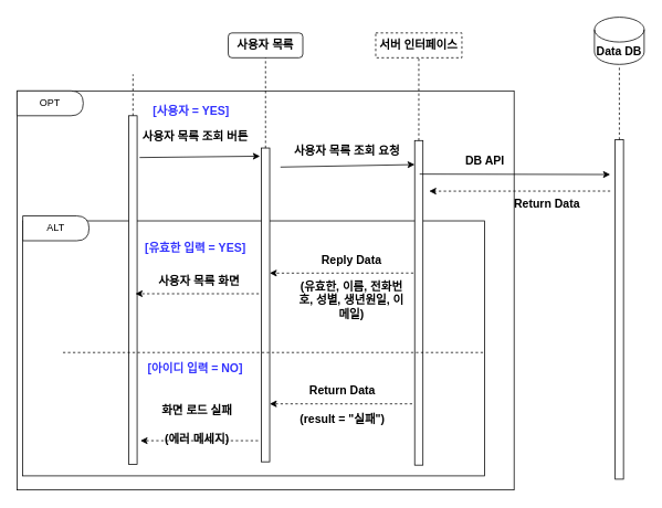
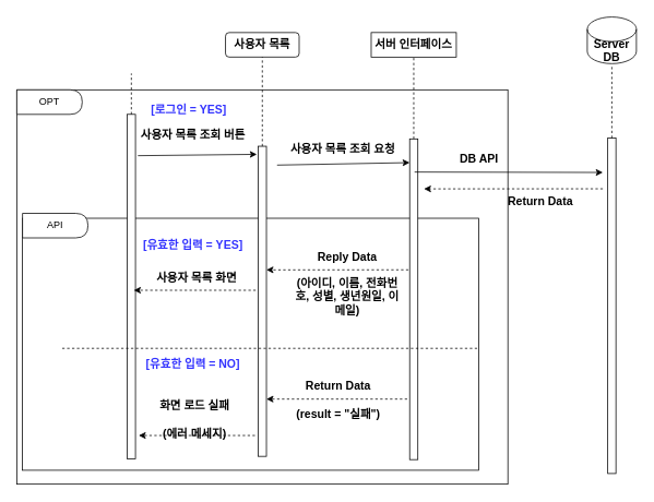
- <mxCell id="10" value="&lt;b&gt;&lt;font style=&quot;font-size: 14px;&quot;&gt;서버 인터페이스&lt;/font&gt;&lt;/b&gt;" style="rounded=0;whiteSpace=wrap;html=1;dashed=1;" parent="1" vertex="1"><mxGeometry x="453" y="39" width="104" height="30" as="geometry" /></mxCell>
+ <mxCell id="10" value="&lt;b&gt;&lt;font style=&quot;font-size: 14px;&quot;&gt;서버 인터페이스&lt;/font&gt;&lt;/b&gt;" style="rounded=0;whiteSpace=wrap;html=1;" parent="1" vertex="1"><mxGeometry x="453" y="39" width="104" height="30" as="geometry" /></mxCell>
- <mxCell id="24" value="&lt;b&gt;&lt;font style=&quot;font-size: 14px;&quot;&gt;Data DB&lt;/font&gt;&lt;/b&gt;" style="shape=cylinder3;whiteSpace=wrap;html=1;boundedLbl=1;backgroundOutline=1;size=15;" parent="1" vertex="1"><mxGeometry x="717" y="20" width="60" height="57" as="geometry" /></mxCell>
+ <mxCell id="24" value="&lt;b&gt;&lt;font style=&quot;font-size: 14px;&quot;&gt;Server DB&lt;/font&gt;&lt;/b&gt;" style="shape=cylinder3;whiteSpace=wrap;html=1;boundedLbl=1;backgroundOutline=1;size=15;" parent="1" vertex="1"><mxGeometry x="717" y="20" width="60" height="57" as="geometry" /></mxCell>
- <mxCell id="29" value="&lt;b style=&quot;&quot;&gt;&lt;font style=&quot;font-size: 14px;&quot;&gt;[사용자 = YES]&lt;/font&gt;&lt;/b&gt;" style="text;html=1;align=center;verticalAlign=middle;whiteSpace=wrap;rounded=0;fontColor=#3333FF;" parent="1" vertex="1"><mxGeometry x="158" y="118" width="145" height="30" as="geometry" /></mxCell>
+ <mxCell id="29" value="&lt;b style=&quot;&quot;&gt;&lt;font style=&quot;font-size: 14px;&quot;&gt;[로그인 = YES]&lt;/font&gt;&lt;/b&gt;" style="text;html=1;align=center;verticalAlign=middle;whiteSpace=wrap;rounded=0;fontColor=#3333FF;" parent="1" vertex="1"><mxGeometry x="158" y="118" width="145" height="30" as="geometry" /></mxCell>
- <mxCell id="19" value="ALT" style="shape=delay;whiteSpace=wrap;html=1;" parent="1" vertex="1"><mxGeometry x="27" y="260" width="80" height="30" as="geometry" /></mxCell>
+ <mxCell id="19" value="API" style="shape=delay;whiteSpace=wrap;html=1;" parent="1" vertex="1"><mxGeometry x="27" y="260" width="80" height="30" as="geometry" /></mxCell>
- <mxCell id="15" value="&lt;b&gt;&lt;font style=&quot;font-size: 14px;&quot;&gt;Reply Data&lt;/font&gt;&lt;/b&gt;&lt;div&gt;&lt;br&gt;&lt;/div&gt;&lt;div&gt;&lt;div&gt;&lt;font style=&quot;font-size: 14px;&quot;&gt;&lt;b&gt;(유효한, 이름, 전화번호, 성별, 생년원일, 이메일)&lt;/b&gt;&lt;/font&gt;&lt;/div&gt;&lt;/div&gt;" style="text;html=1;align=center;verticalAlign=middle;whiteSpace=wrap;rounded=0;" parent="1" vertex="1"><mxGeometry x="359" y="331" width="130" height="30" as="geometry" /></mxCell>
+ <mxCell id="15" value="&lt;b&gt;&lt;font style=&quot;font-size: 14px;&quot;&gt;Reply Data&lt;/font&gt;&lt;/b&gt;&lt;div&gt;&lt;br&gt;&lt;/div&gt;&lt;div&gt;&lt;div&gt;&lt;font style=&quot;font-size: 14px;&quot;&gt;&lt;b&gt;(아이디, 이름, 전화번호, 성별, 생년원일, 이메일)&lt;/b&gt;&lt;/font&gt;&lt;/div&gt;&lt;/div&gt;" style="text;html=1;align=center;verticalAlign=middle;whiteSpace=wrap;rounded=0;" parent="1" vertex="1"><mxGeometry x="359" y="331" width="130" height="30" as="geometry" /></mxCell>
- <mxCell id="34" value="&lt;span style=&quot;font-size: 14px;&quot;&gt;&lt;b&gt;[아이디 입력 = NO]&lt;/b&gt;&lt;/span&gt;" style="text;html=1;align=center;verticalAlign=middle;whiteSpace=wrap;rounded=0;fontColor=#3333FF;" parent="1" vertex="1"><mxGeometry x="163" y="429" width="145" height="30" as="geometry" /></mxCell>
+ <mxCell id="34" value="&lt;span style=&quot;font-size: 14px;&quot;&gt;&lt;b&gt;[유효한 입력 = NO]&lt;/b&gt;&lt;/span&gt;" style="text;html=1;align=center;verticalAlign=middle;whiteSpace=wrap;rounded=0;fontColor=#3333FF;" parent="1" vertex="1"><mxGeometry x="163" y="429" width="145" height="30" as="geometry" /></mxCell>
